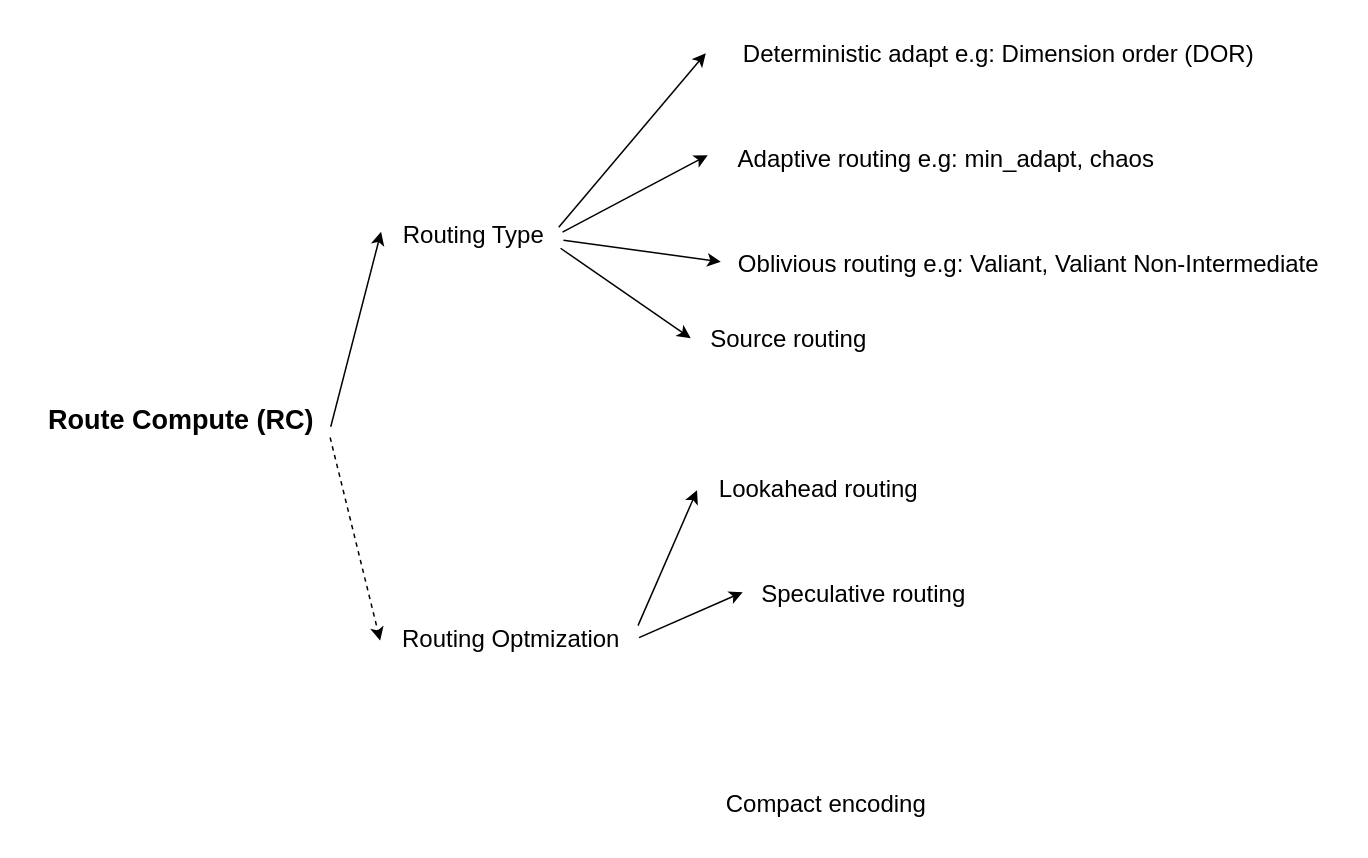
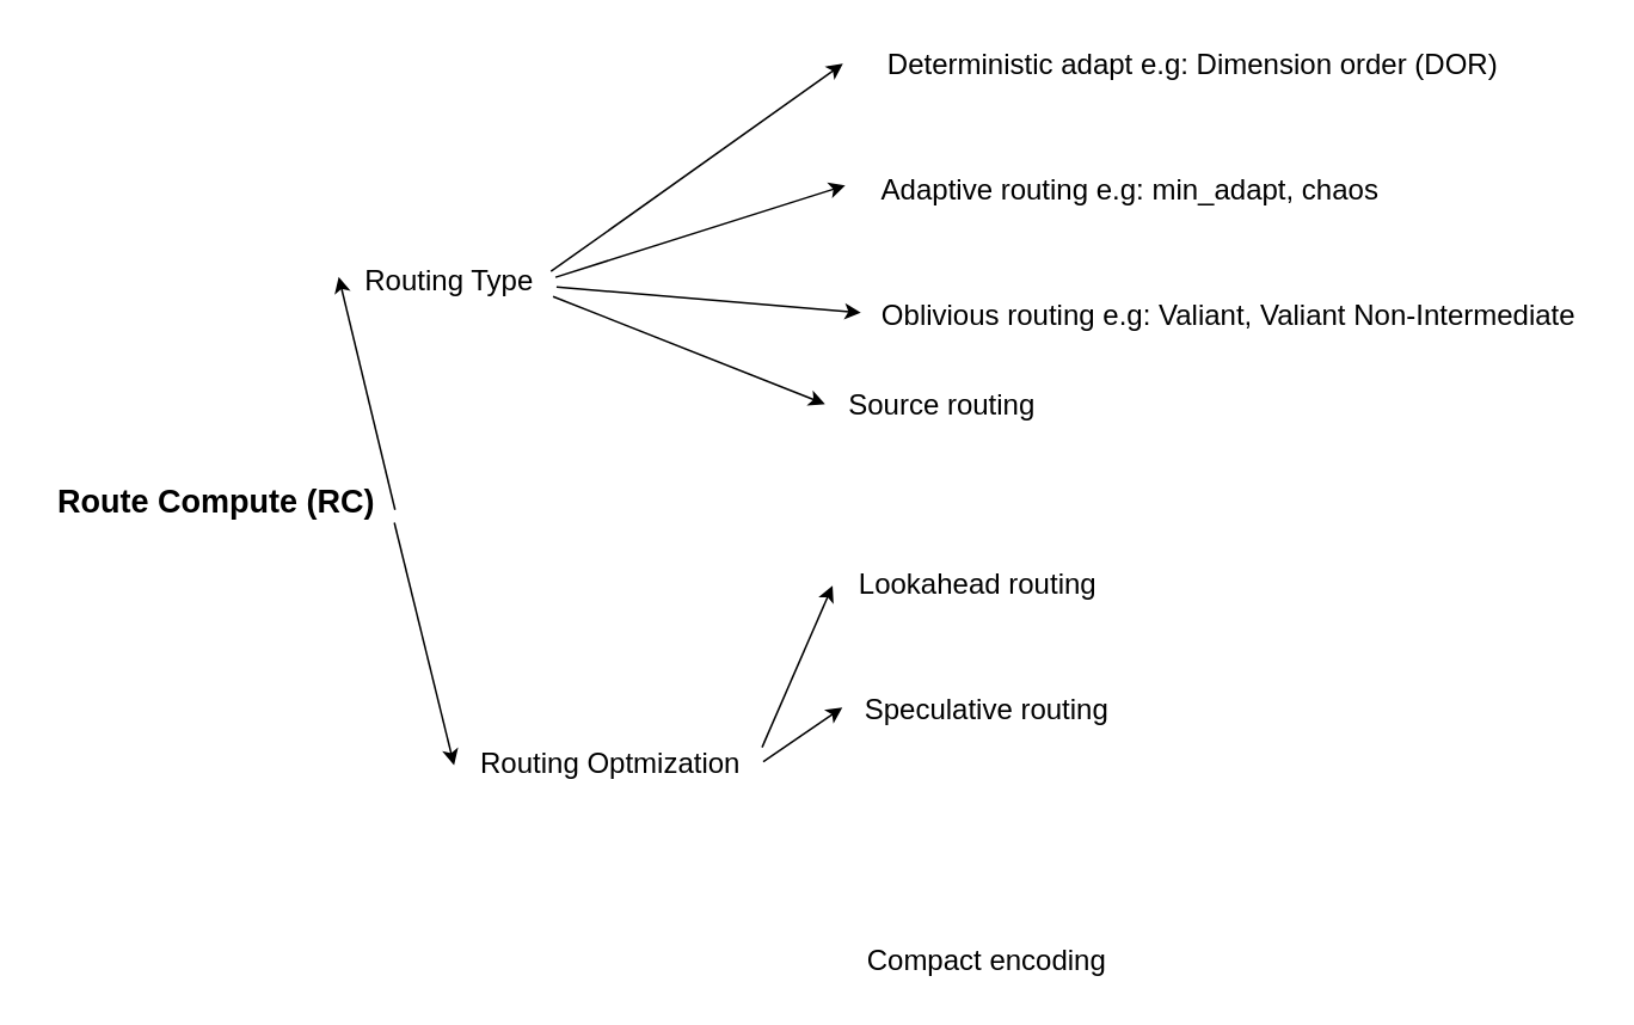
- <mxCell id="3" value="&lt;font style=&quot;font-size: 16px;&quot;&gt;Routing Type&lt;/font&gt;" style="text;html=1;align=center;verticalAlign=middle;resizable=0;points=[];autosize=1;strokeColor=none;fillColor=none;rounded=1;arcSize=0;" vertex="1" parent="1"><mxGeometry x="255" y="141" width="120" height="30" as="geometry" /></mxCell>
+ <mxCell id="3" value="&lt;font style=&quot;font-size: 16px;&quot;&gt;Routing Type&lt;/font&gt;" style="text;html=1;align=center;verticalAlign=middle;resizable=0;points=[];autosize=1;strokeColor=none;fillColor=none;rounded=1;arcSize=0;" vertex="1" parent="1"><mxGeometry x="190" y="141" width="120" height="30" as="geometry" /></mxCell>
- <mxCell id="14" value="" style="endArrow=classic;html=1;rounded=0;exitX=0.998;exitY=0.779;exitDx=0;exitDy=0;exitPerimeter=0;entryX=-0.012;entryY=0.552;entryDx=0;entryDy=0;entryPerimeter=0;dashed=1;" edge="1" parent="1" source="2" target="13"><mxGeometry width="50" height="50" relative="1" as="geometry"><mxPoint x="245" y="224" as="sourcePoint" /><mxPoint x="289" y="164" as="targetPoint" /></mxGeometry></mxCell>
+ <mxCell id="14" value="" style="endArrow=classic;html=1;rounded=0;exitX=0.998;exitY=0.779;exitDx=0;exitDy=0;exitPerimeter=0;entryX=-0.012;entryY=0.552;entryDx=0;entryDy=0;entryPerimeter=0;" edge="1" parent="1" source="2" target="13"><mxGeometry width="50" height="50" relative="1" as="geometry"><mxPoint x="245" y="224" as="sourcePoint" /><mxPoint x="289" y="164" as="targetPoint" /></mxGeometry></mxCell>
- <mxCell id="16" value="&lt;span style=&quot;font-size: 16px;&quot;&gt;Speculative routing&lt;/span&gt;" style="text;html=1;align=center;verticalAlign=middle;resizable=0;points=[];autosize=1;strokeColor=none;fillColor=none;" vertex="1" parent="1"><mxGeometry x="495" y="380" width="160" height="30" as="geometry" /></mxCell>
+ <mxCell id="16" value="&lt;span style=&quot;font-size: 16px;&quot;&gt;Speculative routing&lt;/span&gt;" style="text;html=1;align=center;verticalAlign=middle;resizable=0;points=[];autosize=1;strokeColor=none;fillColor=none;" vertex="1" parent="1"><mxGeometry x="470" y="380" width="160" height="30" as="geometry" /></mxCell>
